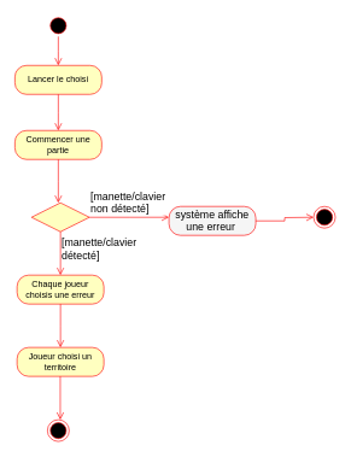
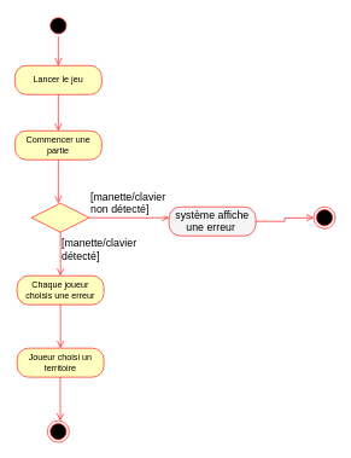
- <mxCell id="4" value="Lancer le choisi" style="rounded=1;whiteSpace=wrap;html=1;arcSize=40;fontColor=#000000;fillColor=#ffffc0;strokeColor=#ff0000;" vertex="1" parent="1"><mxGeometry x="20" y="90" width="120" height="40" as="geometry" /></mxCell>
+ <mxCell id="4" value="Lancer le jeu" style="rounded=1;whiteSpace=wrap;html=1;arcSize=40;fontColor=#000000;fillColor=#ffffc0;strokeColor=#ff0000;" vertex="1" parent="1"><mxGeometry x="20" y="90" width="120" height="40" as="geometry" /></mxCell>
